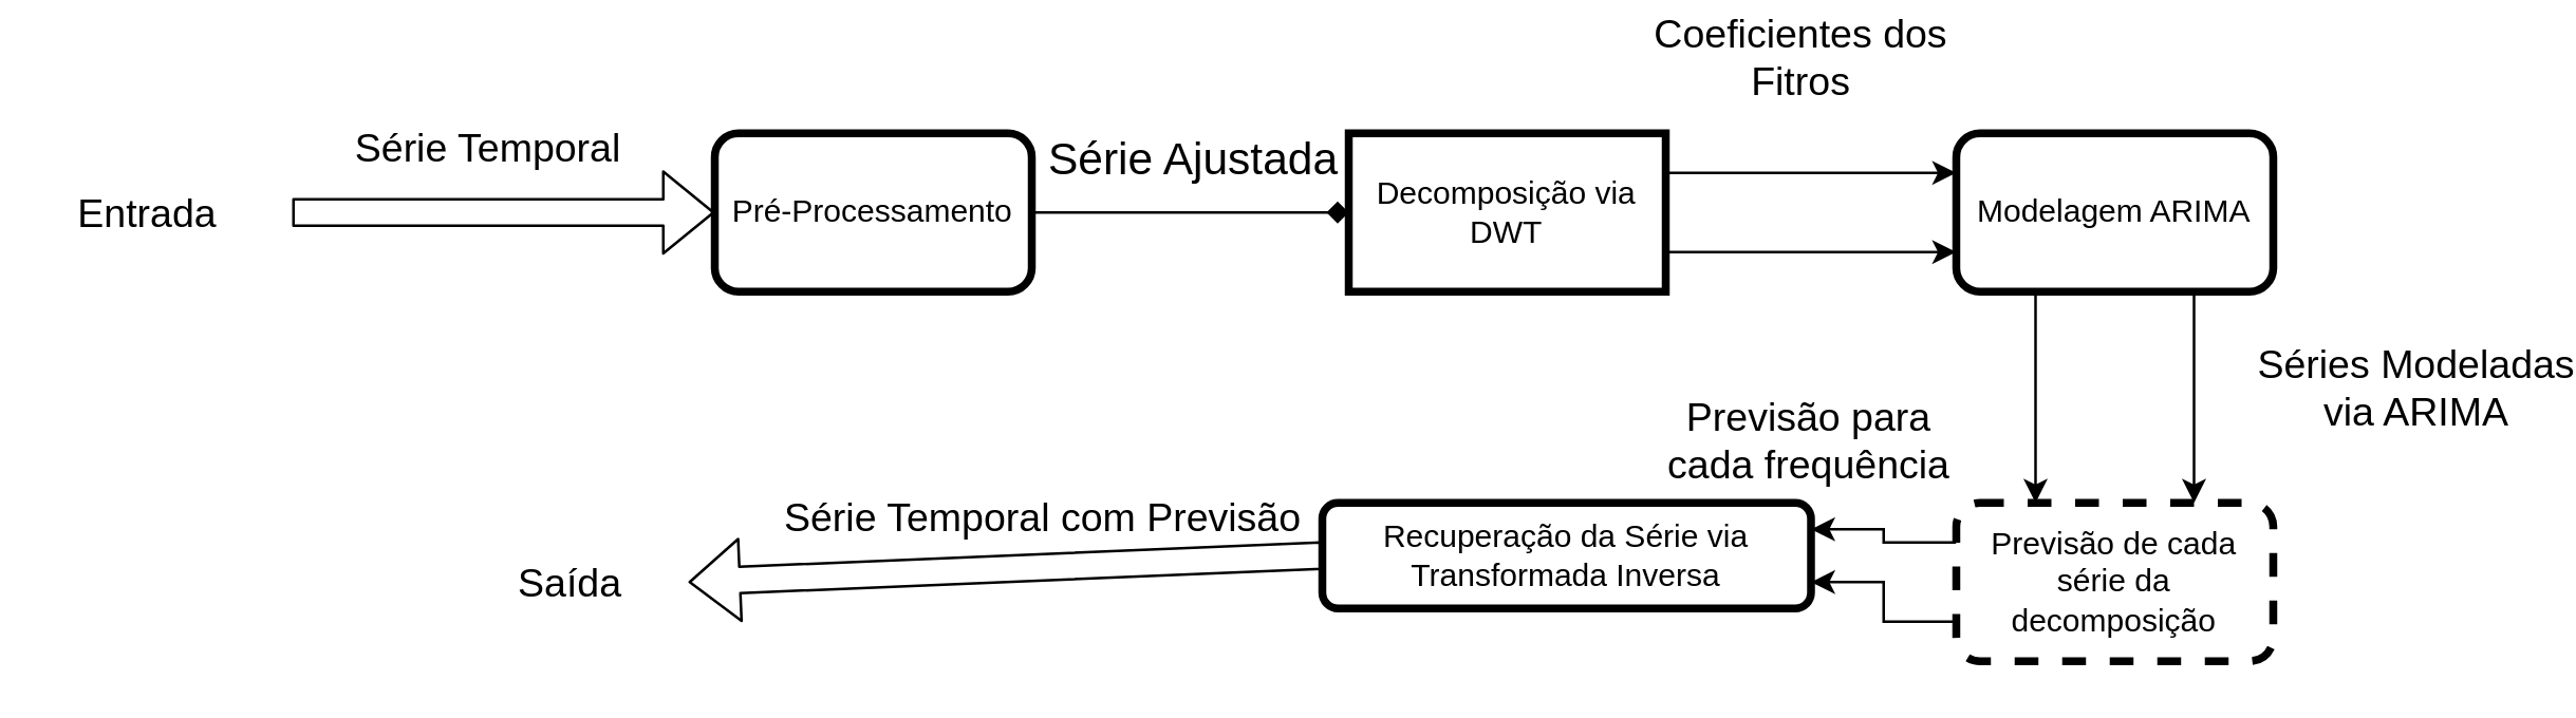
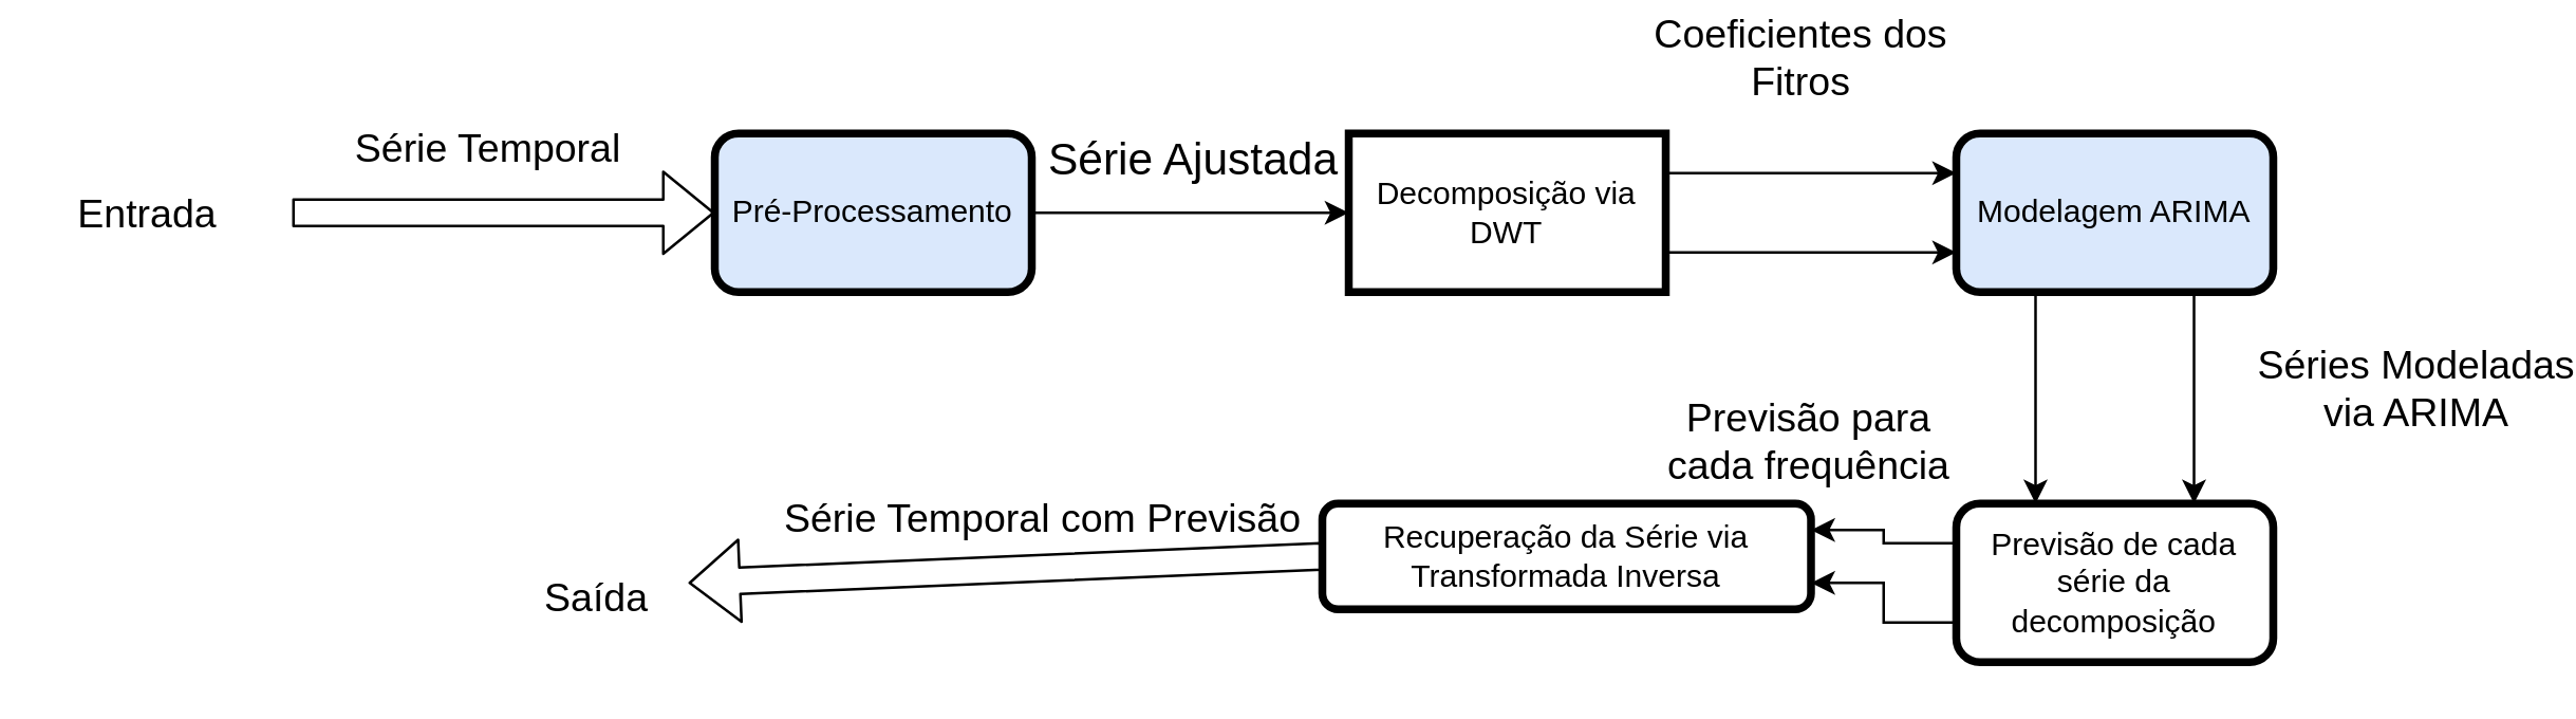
- <mxCell id="4" value="Pré-Processamento" style="rounded=1;whiteSpace=wrap;html=1;strokeWidth=3;" vertex="1" parent="1"><mxGeometry x="270" y="50" width="120" height="60" as="geometry" /></mxCell>
+ <mxCell id="4" value="Pré-Processamento" style="rounded=1;whiteSpace=wrap;html=1;strokeWidth=3;fillColor=#dae8fc;" vertex="1" parent="1"><mxGeometry x="270" y="50" width="120" height="60" as="geometry" /></mxCell>
- <mxCell id="2" style="edgeStyle=orthogonalEdgeStyle;rounded=0;orthogonalLoop=1;jettySize=auto;html=1;entryX=0;entryY=0.5;entryDx=0;entryDy=0;endArrow=diamond;" edge="1" parent="1" source="4" target="7"><mxGeometry relative="1" as="geometry"><mxPoint x="490" y="80" as="targetPoint" /></mxGeometry></mxCell>
+ <mxCell id="2" style="edgeStyle=orthogonalEdgeStyle;rounded=0;orthogonalLoop=1;jettySize=auto;html=1;entryX=0;entryY=0.5;entryDx=0;entryDy=0;" edge="1" parent="1" source="4" target="7"><mxGeometry relative="1" as="geometry"><mxPoint x="490" y="80" as="targetPoint" /></mxGeometry></mxCell>
- <mxCell id="10" value="Modelagem ARIMA" style="rounded=1;whiteSpace=wrap;html=1;strokeWidth=3;" vertex="1" parent="1"><mxGeometry x="740" y="50" width="120" height="60" as="geometry" /></mxCell>
+ <mxCell id="10" value="Modelagem ARIMA" style="rounded=1;whiteSpace=wrap;html=1;strokeWidth=3;fillColor=#dae8fc;" vertex="1" parent="1"><mxGeometry x="740" y="50" width="120" height="60" as="geometry" /></mxCell>
- <mxCell id="23" value="&lt;span style=&quot;font-size: 15px&quot;&gt;Saída&lt;/span&gt;" style="text;html=1;align=center;verticalAlign=middle;resizable=0;points=[];autosize=1;strokeColor=none;" vertex="1" parent="1"><mxGeometry x="190" y="210" width="50" height="20" as="geometry" /></mxCell>
+ <mxCell id="23" value="&lt;span style=&quot;font-size: 15px&quot;&gt;Saída&lt;/span&gt;" style="text;html=1;align=center;verticalAlign=middle;resizable=0;points=[];autosize=1;strokeColor=none;" vertex="1" parent="1"><mxGeometry x="200" y="215" width="50" height="20" as="geometry" /></mxCell>
- <mxCell id="14" value="Previsão de cada série da decomposição" style="rounded=1;whiteSpace=wrap;html=1;strokeWidth=3;dashed=1;" vertex="1" parent="1"><mxGeometry x="740" y="190" width="120" height="60" as="geometry" /></mxCell>
+ <mxCell id="14" value="Previsão de cada série da decomposição" style="rounded=1;whiteSpace=wrap;html=1;strokeWidth=3;" vertex="1" parent="1"><mxGeometry x="740" y="190" width="120" height="60" as="geometry" /></mxCell>
